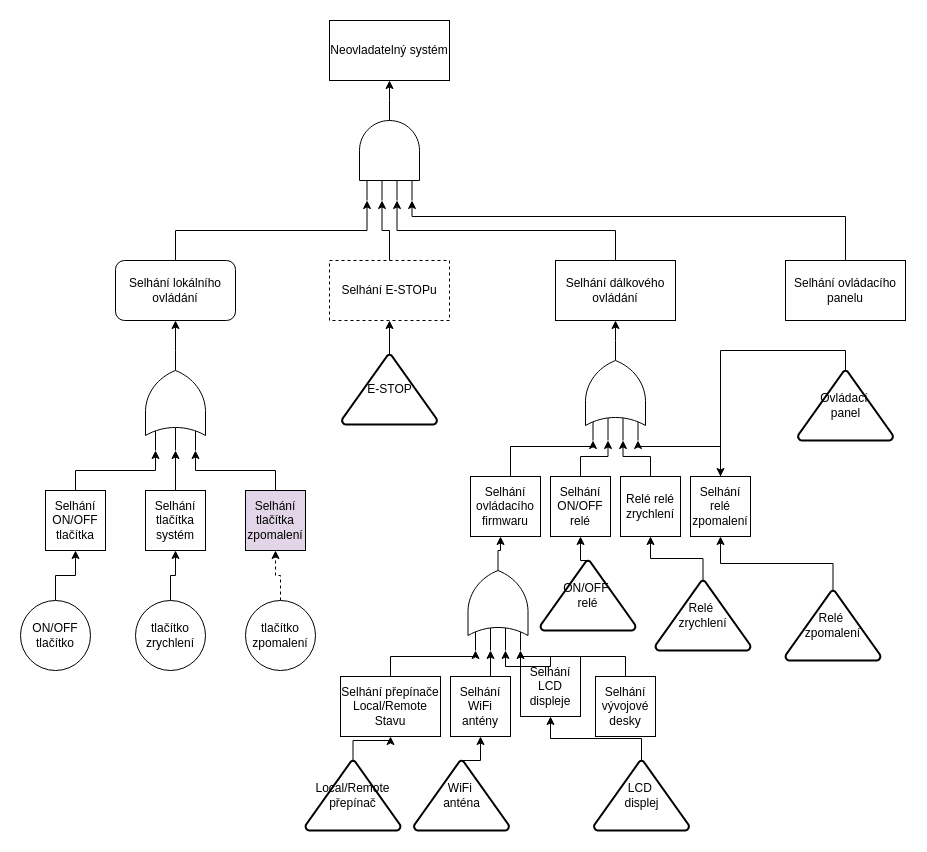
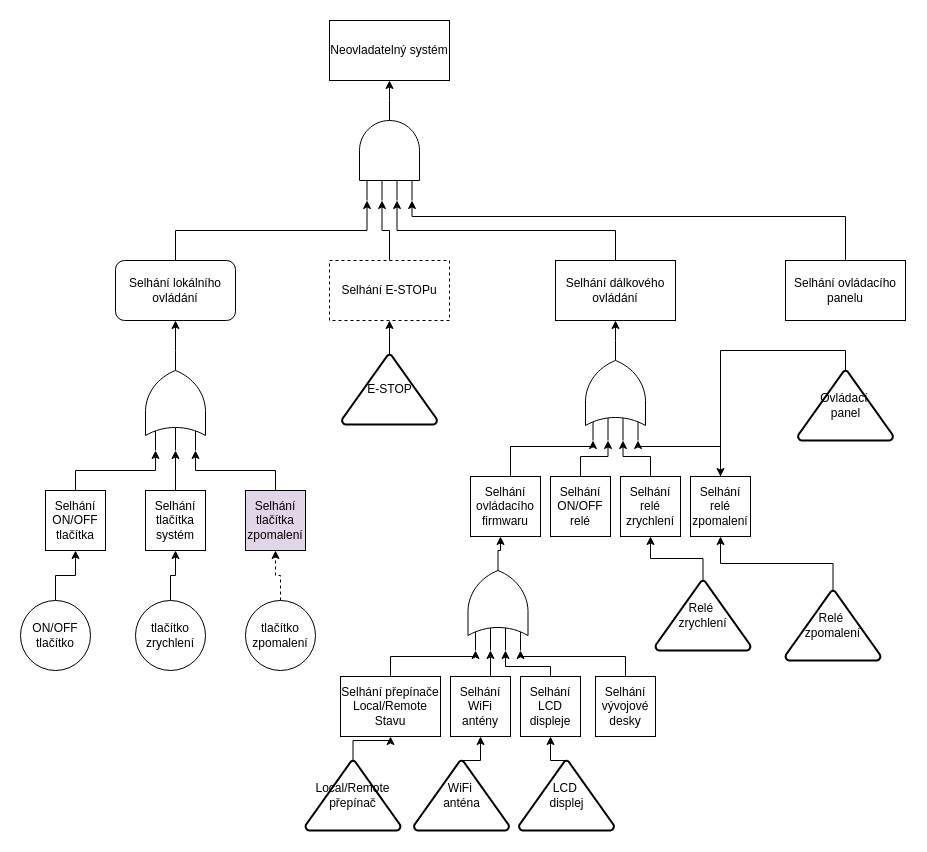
- <mxCell id="23" value="Relé relé zrychlení" style="rounded=0;whiteSpace=wrap;html=1;" vertex="1" parent="1"><mxGeometry x="620" y="476" width="60" height="60" as="geometry" /></mxCell>
+ <mxCell id="23" value="Selhání relé zrychlení" style="rounded=0;whiteSpace=wrap;html=1;" vertex="1" parent="1"><mxGeometry x="620" y="476" width="60" height="60" as="geometry" /></mxCell>
- <mxCell id="55" style="edgeStyle=orthogonalEdgeStyle;rounded=0;orthogonalLoop=1;jettySize=auto;html=1;exitX=0.5;exitY=0;exitDx=0;exitDy=0;exitPerimeter=0;entryX=0.5;entryY=1;entryDx=0;entryDy=0;" edge="1" parent="1" source="56" target="22"><mxGeometry relative="1" as="geometry" /></mxCell>
- <mxCell id="56" value="&lt;div&gt;ON/OFF&amp;nbsp;&lt;/div&gt;&lt;div&gt;relé&lt;/div&gt;" style="strokeWidth=2;html=1;shape=mxgraph.flowchart.extract_or_measurement;whiteSpace=wrap;" vertex="1" parent="1"><mxGeometry x="540" y="560" width="95" height="70" as="geometry" /></mxCell>
- <mxCell id="19" value="Selhání LCD displeje" style="rounded=0;whiteSpace=wrap;html=1;" vertex="1" parent="1"><mxGeometry x="520" y="656" width="60" height="60" as="geometry" /></mxCell>
+ <mxCell id="19" value="Selhání LCD displeje" style="rounded=0;whiteSpace=wrap;html=1;" vertex="1" parent="1"><mxGeometry x="520" y="676" width="60" height="60" as="geometry" /></mxCell>
- <mxCell id="62" value="&lt;div&gt;LCD&amp;nbsp;&lt;/div&gt;&lt;div&gt;displej&lt;/div&gt;" style="strokeWidth=2;html=1;shape=mxgraph.flowchart.extract_or_measurement;whiteSpace=wrap;" vertex="1" parent="1"><mxGeometry x="593.5" y="760" width="95" height="70" as="geometry" /></mxCell>
+ <mxCell id="62" value="&lt;div&gt;LCD&amp;nbsp;&lt;/div&gt;&lt;div&gt;displej&lt;/div&gt;" style="strokeWidth=2;html=1;shape=mxgraph.flowchart.extract_or_measurement;whiteSpace=wrap;" vertex="1" parent="1"><mxGeometry x="518.5" y="760" width="95" height="70" as="geometry" /></mxCell>
